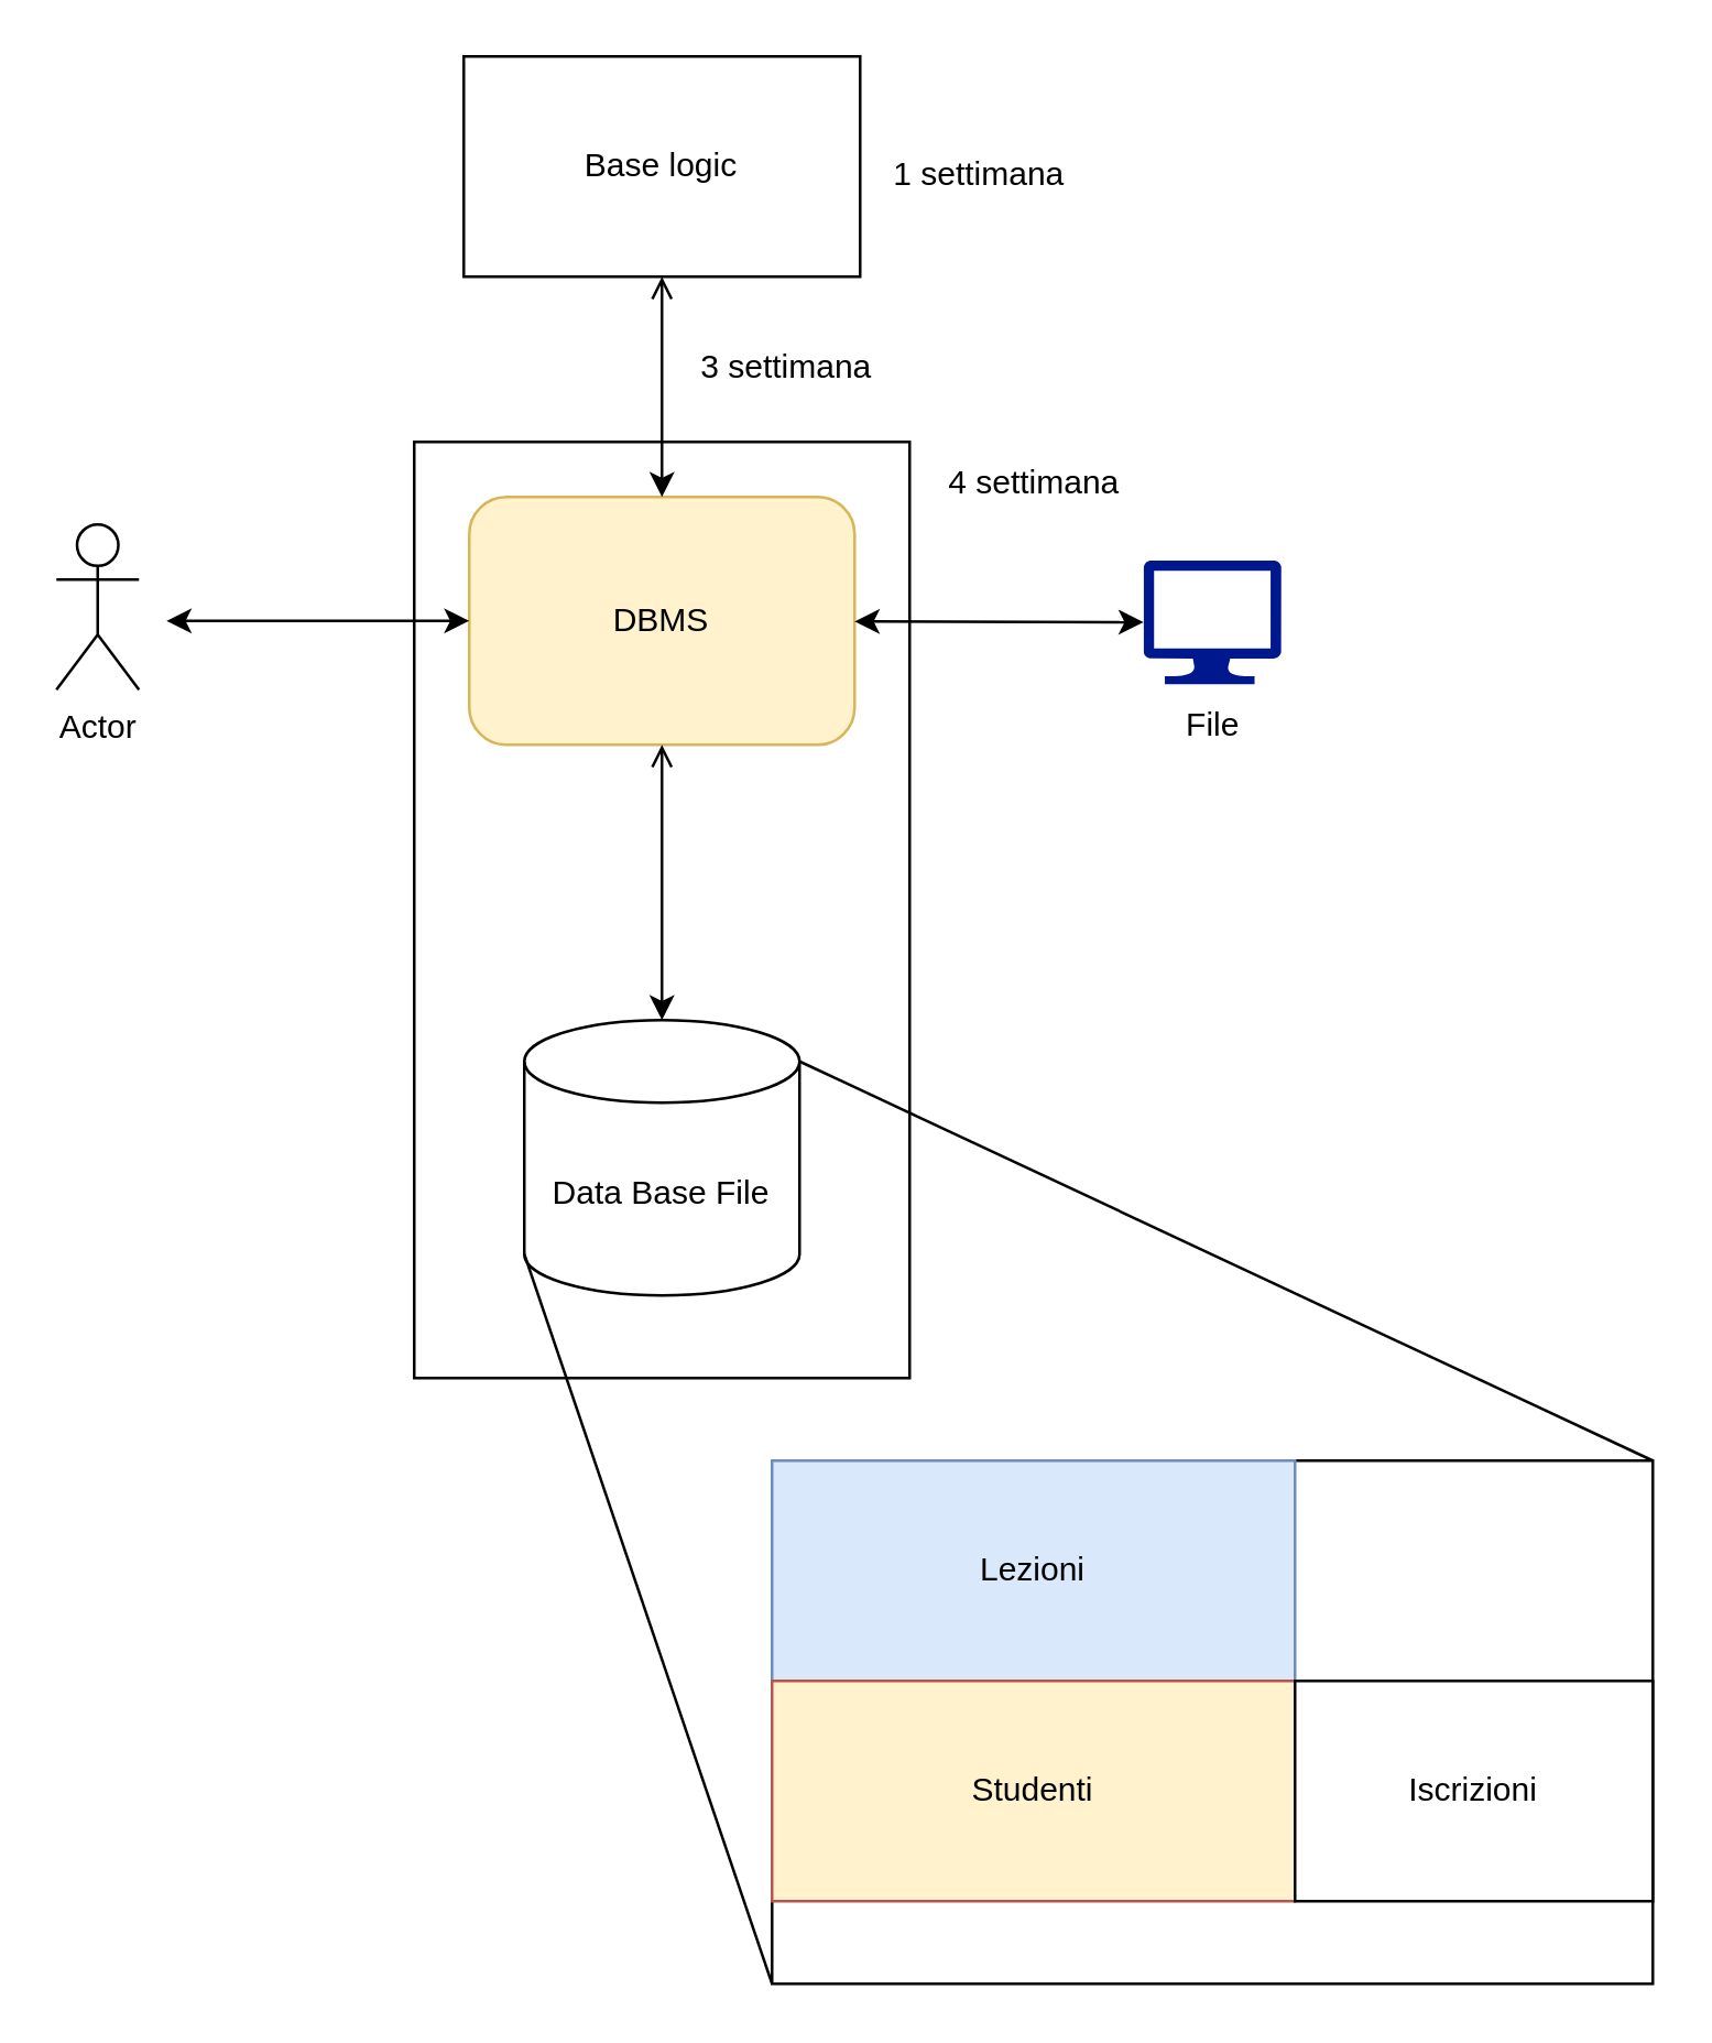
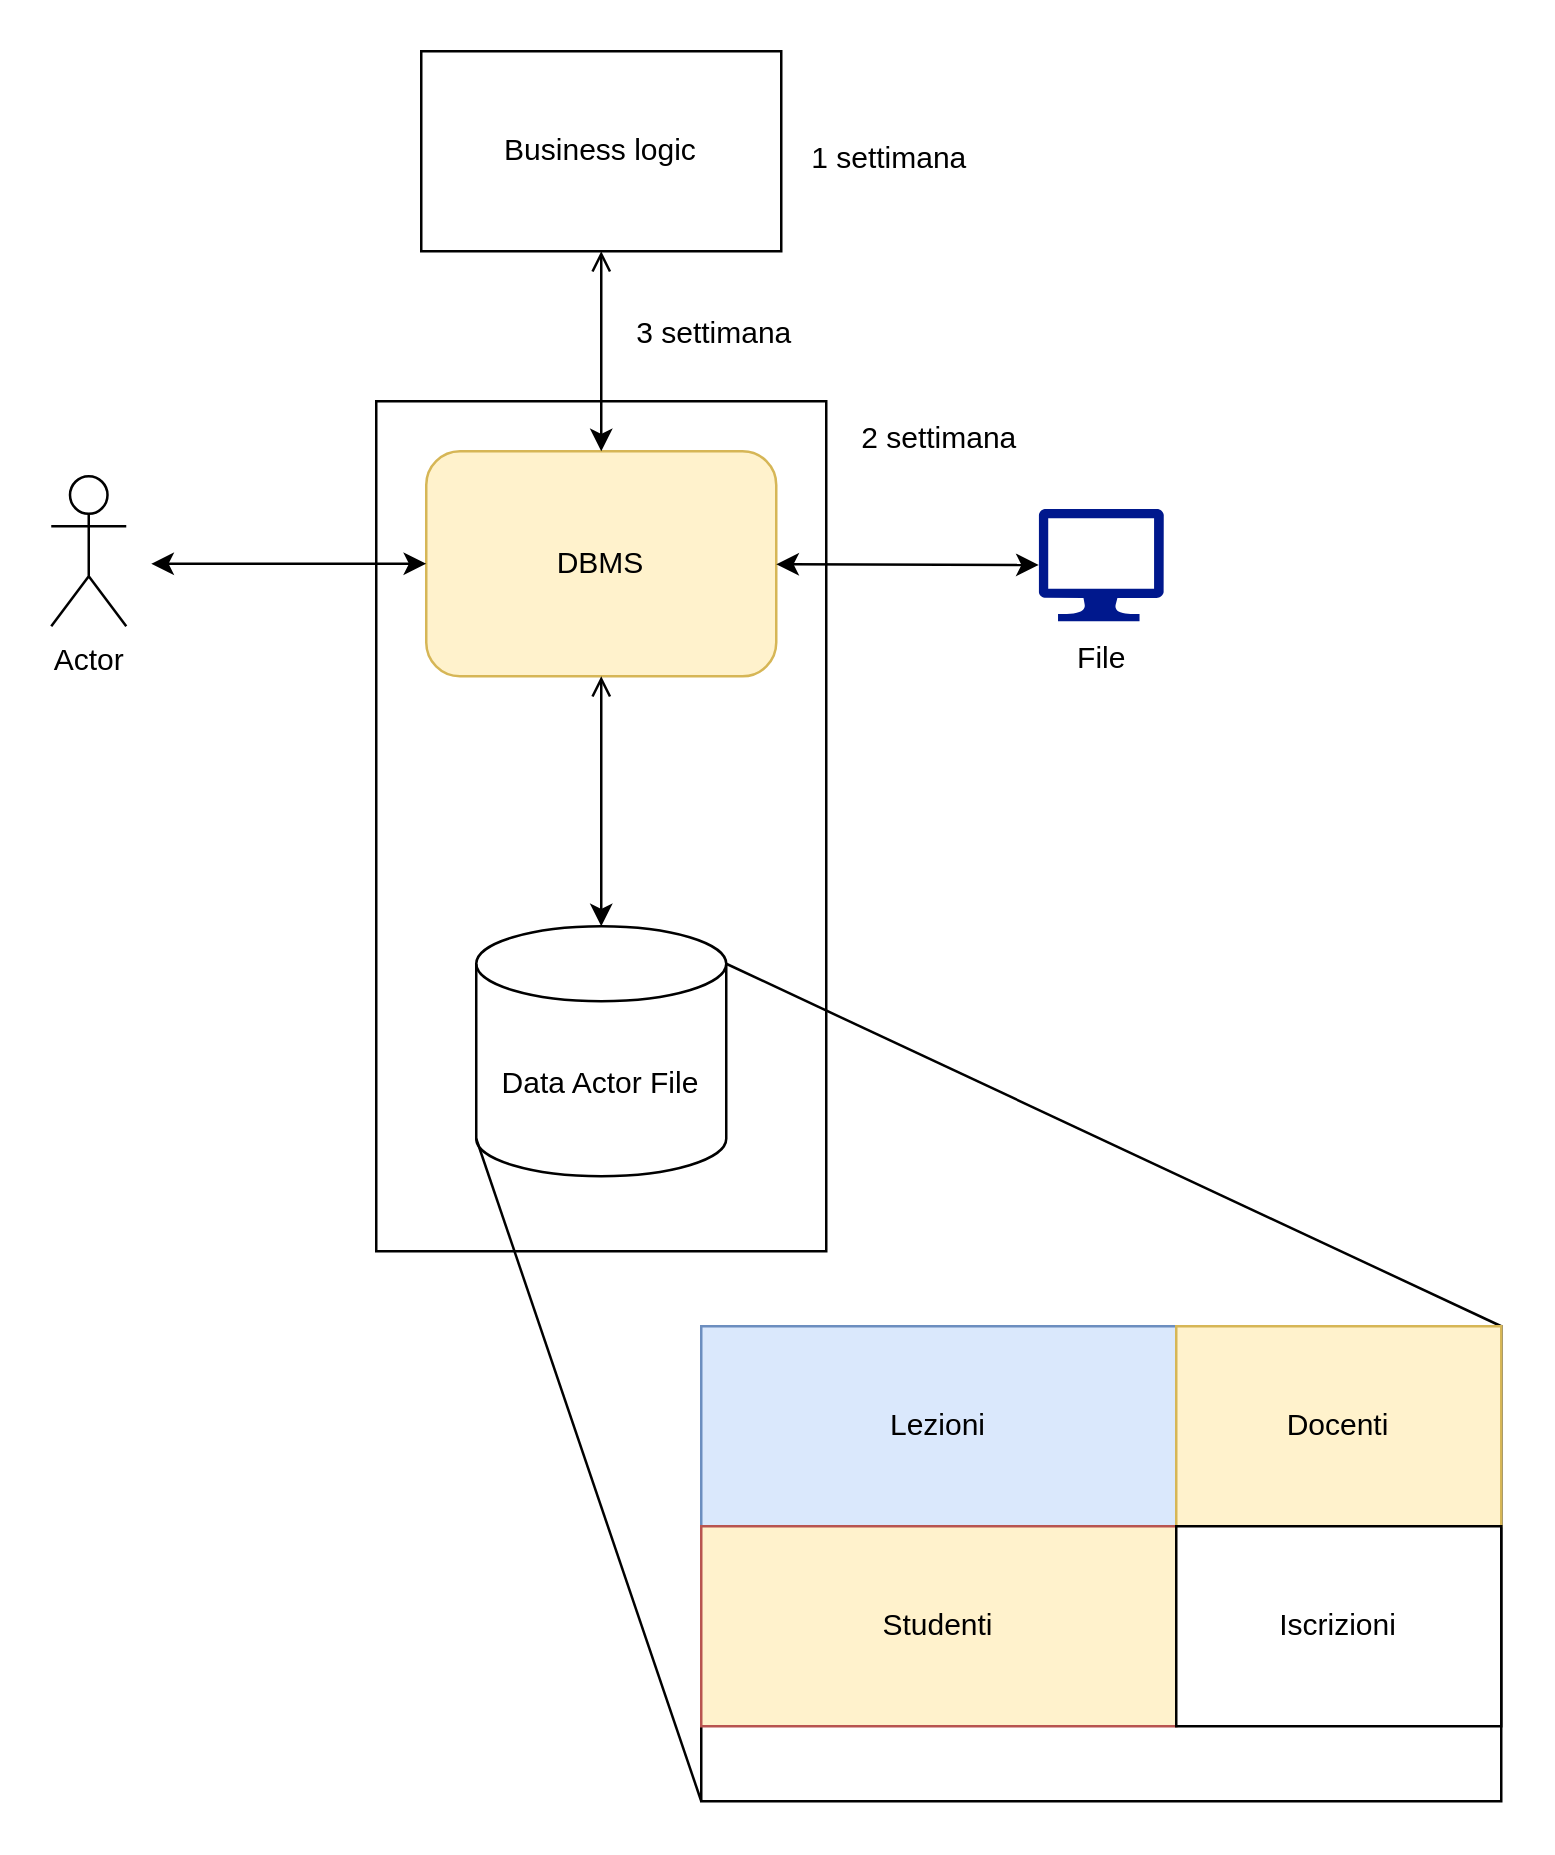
- <mxCell id="19" value="Base logic" style="rounded=0;whiteSpace=wrap;html=1;" parent="1" vertex="1"><mxGeometry x="168" y="20" width="144" height="80" as="geometry" /></mxCell>
+ <mxCell id="19" value="Business logic" style="rounded=0;whiteSpace=wrap;html=1;" parent="1" vertex="1"><mxGeometry x="168" y="20" width="144" height="80" as="geometry" /></mxCell>
- <mxCell id="22" value="4 settimana" style="text;html=1;align=center;verticalAlign=middle;resizable=0;points=[];autosize=1;strokeColor=none;fillColor=none;" parent="1" vertex="1"><mxGeometry x="330" y="160" width="90" height="30" as="geometry" /></mxCell>
+ <mxCell id="22" value="2 settimana" style="text;html=1;align=center;verticalAlign=middle;resizable=0;points=[];autosize=1;strokeColor=none;fillColor=none;" parent="1" vertex="1"><mxGeometry x="330" y="160" width="90" height="30" as="geometry" /></mxCell>
- <mxCell id="4" value="Data Base File" style="shape=cylinder3;whiteSpace=wrap;html=1;boundedLbl=1;backgroundOutline=1;size=15;" parent="1" vertex="1"><mxGeometry x="190" y="370" width="100" height="100" as="geometry" /></mxCell>
+ <mxCell id="4" value="Data Actor File" style="shape=cylinder3;whiteSpace=wrap;html=1;boundedLbl=1;backgroundOutline=1;size=15;" parent="1" vertex="1"><mxGeometry x="190" y="370" width="100" height="100" as="geometry" /></mxCell>
+ <mxCell id="12" value="Docenti" style="rounded=0;whiteSpace=wrap;html=1;fillColor=#fff2cc;strokeColor=#d6b656;" parent="1" vertex="1"><mxGeometry x="470" y="530" width="130" height="80" as="geometry" /></mxCell>
